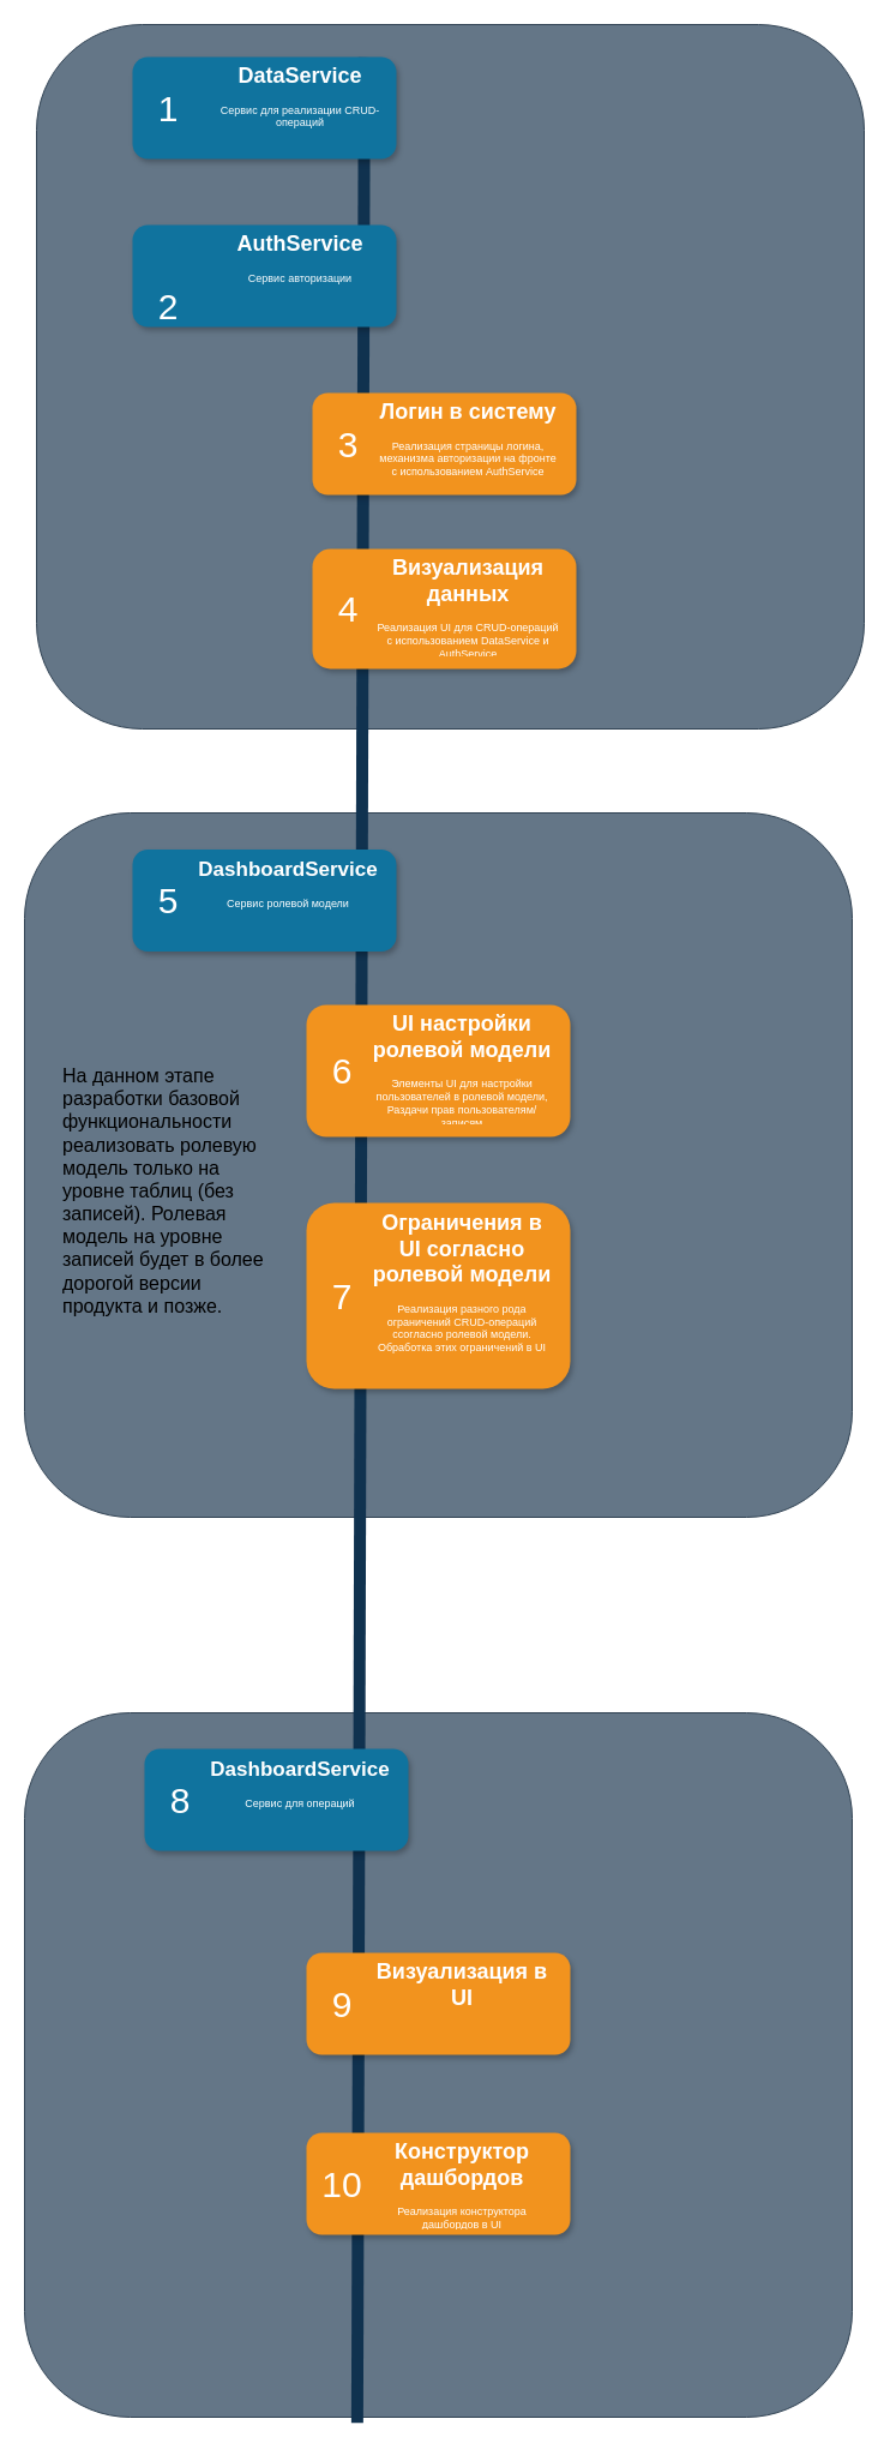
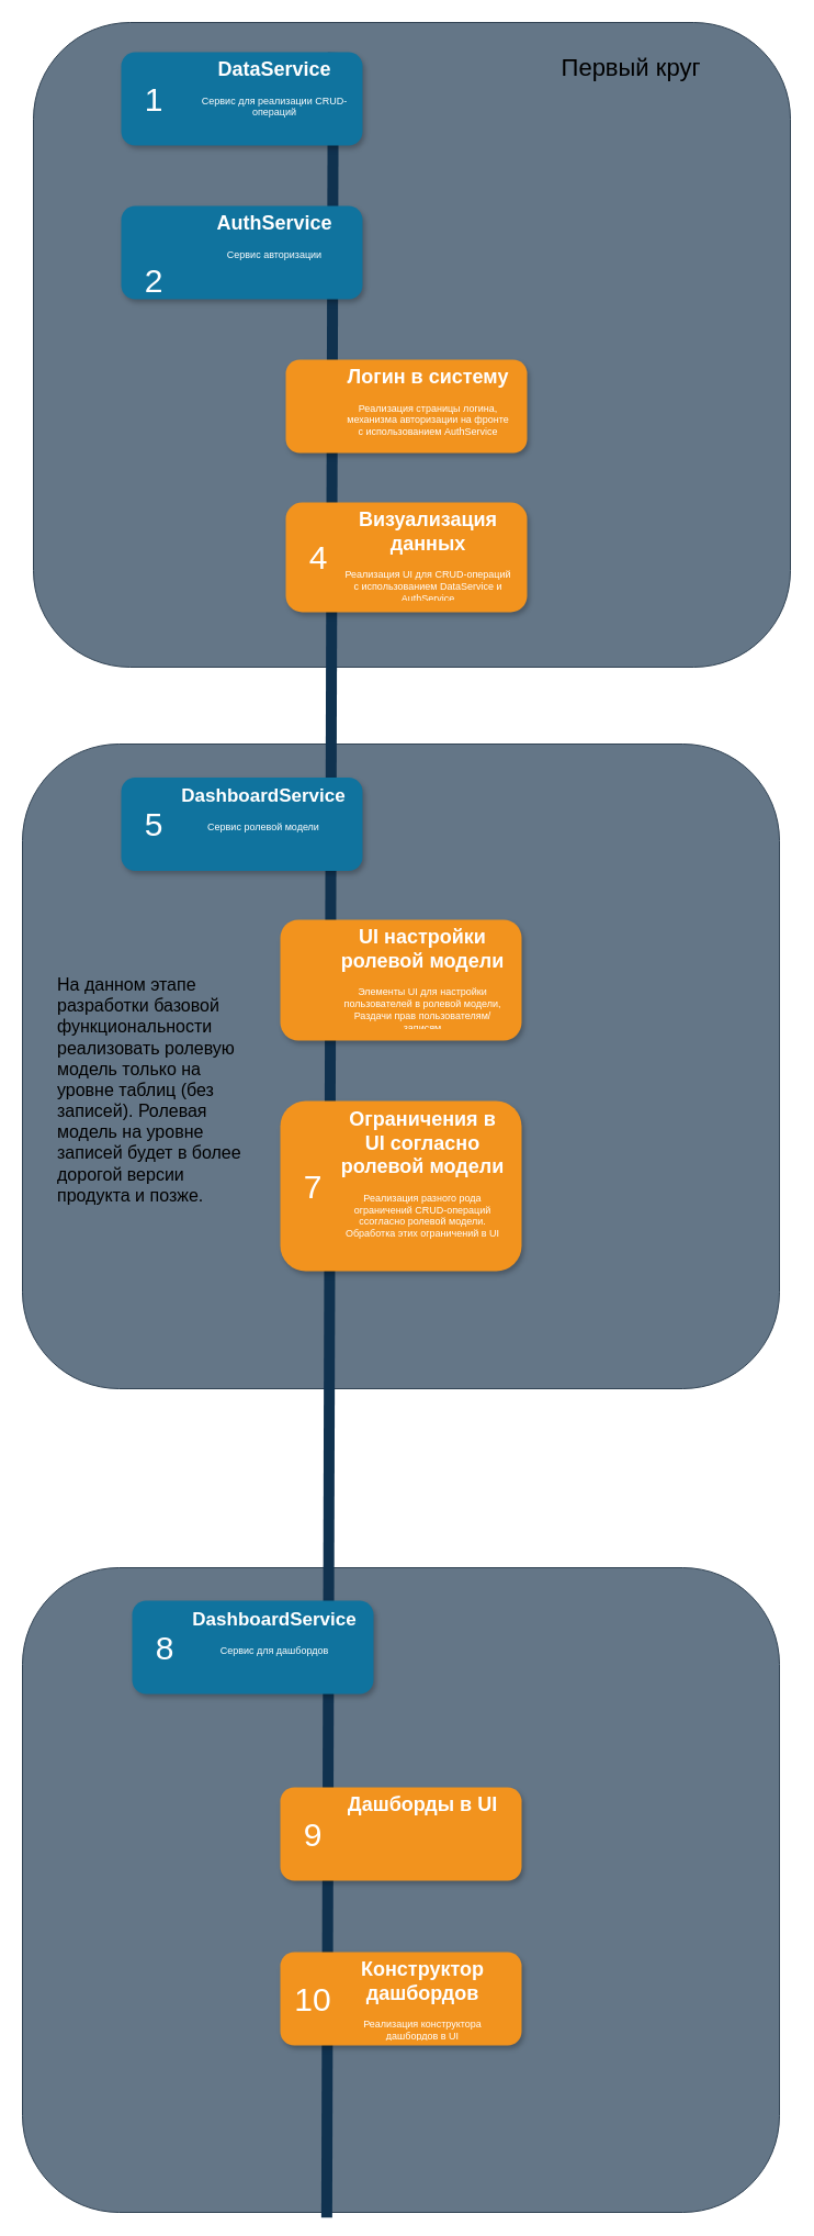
+ <mxCell id="5" value="&lt;span style=&quot;font-size: 22px&quot;&gt;Первый круг&lt;/span&gt;" style="text;html=1;strokeColor=none;fillColor=none;align=center;verticalAlign=middle;whiteSpace=wrap;rounded=0;" parent="1" vertex="1"><mxGeometry x="480" y="47" width="190" height="30" as="geometry" /></mxCell>
- <mxCell id="18" value="3" style="text;html=1;strokeColor=none;fillColor=none;align=center;verticalAlign=middle;whiteSpace=wrap;fontSize=30;fontColor=#FFFFFF;" parent="1" vertex="1"><mxGeometry x="270" y="360" width="40" height="20" as="geometry" /></mxCell>
- <mxCell id="12" value="6" style="text;html=1;strokeColor=none;fillColor=none;align=center;verticalAlign=middle;whiteSpace=wrap;fontSize=30;fontColor=#FFFFFF;" parent="1" vertex="1"><mxGeometry x="265" y="882" width="40" height="20" as="geometry" /></mxCell>
- <mxCell id="31" value="&lt;h1&gt;&lt;span style=&quot;font-size: 17px&quot;&gt;DashboardService&lt;/span&gt;&lt;/h1&gt;&lt;div&gt;Сервис для операций&lt;/div&gt;" style="text;html=1;spacing=5;spacingTop=-20;whiteSpace=wrap;overflow=hidden;strokeColor=none;strokeWidth=4;fillColor=none;gradientColor=#007FFF;fontSize=9;fontColor=#FFFFFF;align=center;" vertex="1" parent="1"><mxGeometry x="170" y="1461.5" width="160" height="77" as="geometry" /></mxCell>
+ <mxCell id="31" value="&lt;h1&gt;&lt;span style=&quot;font-size: 17px&quot;&gt;DashboardService&lt;/span&gt;&lt;/h1&gt;&lt;div&gt;Сервис для дашбордов&lt;/div&gt;" style="text;html=1;spacing=5;spacingTop=-20;whiteSpace=wrap;overflow=hidden;strokeColor=none;strokeWidth=4;fillColor=none;gradientColor=#007FFF;fontSize=9;fontColor=#FFFFFF;align=center;" vertex="1" parent="1"><mxGeometry x="170" y="1461.5" width="160" height="77" as="geometry" /></mxCell>
- <mxCell id="37" value="&lt;h1&gt;Визуализация в UI&lt;/h1&gt;" style="text;html=1;spacing=5;spacingTop=-20;whiteSpace=wrap;overflow=hidden;strokeColor=none;strokeWidth=4;fillColor=none;gradientColor=#007FFF;fontSize=9;fontColor=#FFFFFF;align=center;" vertex="1" parent="1"><mxGeometry x="305" y="1631" width="160" height="77" as="geometry" /></mxCell>
+ <mxCell id="37" value="&lt;h1&gt;Дашборды в UI&lt;/h1&gt;" style="text;html=1;spacing=5;spacingTop=-20;whiteSpace=wrap;overflow=hidden;strokeColor=none;strokeWidth=4;fillColor=none;gradientColor=#007FFF;fontSize=9;fontColor=#FFFFFF;align=center;" vertex="1" parent="1"><mxGeometry x="305" y="1631" width="160" height="77" as="geometry" /></mxCell>
